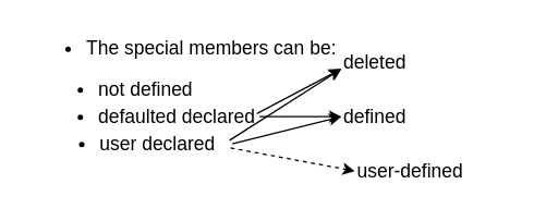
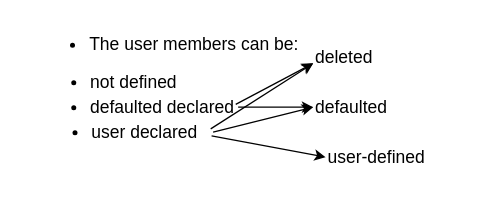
- <mxCell id="5" value="&lt;ul&gt;&lt;li&gt;The special members can be:&lt;/li&gt;&lt;/ul&gt;" style="text;html=1;align=center;verticalAlign=middle;whiteSpace=wrap;rounded=0;fontSize=14;" parent="1" vertex="1"><mxGeometry x="20" y="20" width="230" height="30" as="geometry" /></mxCell>
+ <mxCell id="5" value="&lt;ul&gt;&lt;li&gt;The user members can be:&lt;/li&gt;&lt;/ul&gt;" style="text;html=1;align=center;verticalAlign=middle;whiteSpace=wrap;rounded=0;fontSize=14;" parent="1" vertex="1"><mxGeometry x="20" y="20" width="230" height="30" as="geometry" /></mxCell>
- <mxCell id="13" value="defined" style="text;html=1;align=left;verticalAlign=middle;whiteSpace=wrap;rounded=0;fontSize=14;" vertex="1" parent="1"><mxGeometry x="250" y="70" width="60" height="30" as="geometry" /></mxCell>
+ <mxCell id="13" value="defaulted" style="text;html=1;align=left;verticalAlign=middle;whiteSpace=wrap;rounded=0;fontSize=14;" vertex="1" parent="1"><mxGeometry x="250" y="70" width="60" height="30" as="geometry" /></mxCell>
- <mxCell id="12" value="" style="endArrow=classic;html=1;rounded=0;entryX=0;entryY=0.5;entryDx=0;entryDy=0;exitX=0.991;exitY=0.6;exitDx=0;exitDy=0;exitPerimeter=0;dashed=1;" parent="1" source="4" target="7" edge="1"><mxGeometry width="50" height="50" relative="1" as="geometry"><mxPoint x="180" y="120" as="sourcePoint" /><mxPoint x="260" y="95" as="targetPoint" /></mxGeometry></mxCell>
+ <mxCell id="12" value="" style="endArrow=classic;html=1;rounded=0;entryX=0;entryY=0.5;entryDx=0;entryDy=0;exitX=0.991;exitY=0.6;exitDx=0;exitDy=0;exitPerimeter=0;" parent="1" source="4" target="7" edge="1"><mxGeometry width="50" height="50" relative="1" as="geometry"><mxPoint x="180" y="120" as="sourcePoint" /><mxPoint x="260" y="95" as="targetPoint" /></mxGeometry></mxCell>
